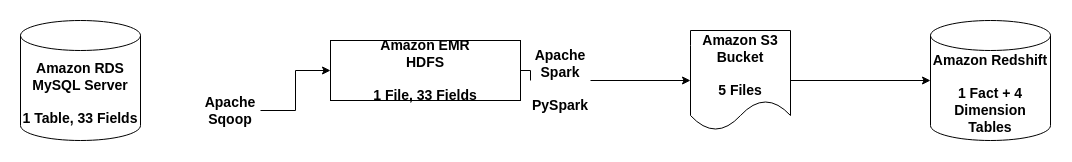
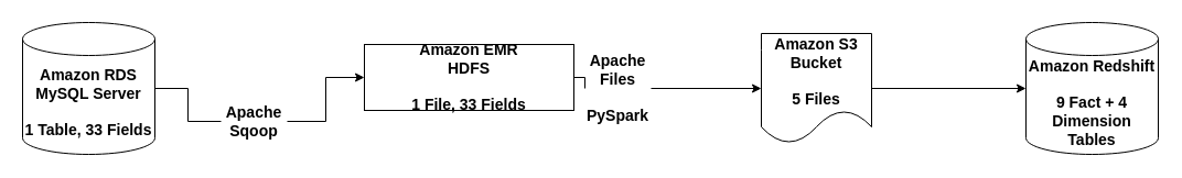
- <mxCell id="11" value="Apache Spark&lt;br&gt;&lt;br&gt;PySpark" style="text;html=1;strokeColor=none;fillColor=none;align=center;verticalAlign=middle;whiteSpace=wrap;rounded=0;fontSize=14;horizontal=1;fontStyle=1" vertex="1" parent="1"><mxGeometry x="530" y="50" width="60" height="60" as="geometry" /></mxCell>
+ <mxCell id="11" value="Apache Files&lt;br&gt;&lt;br&gt;PySpark" style="text;html=1;strokeColor=none;fillColor=none;align=center;verticalAlign=middle;whiteSpace=wrap;rounded=0;fontSize=14;horizontal=1;fontStyle=1" vertex="1" parent="1"><mxGeometry x="530" y="50" width="60" height="60" as="geometry" /></mxCell>
- <mxCell id="8" value="Amazon Redshift&lt;br&gt;&lt;br style=&quot;font-size: 14px&quot;&gt;1 Fact + 4 Dimension Tables" style="shape=cylinder3;whiteSpace=wrap;html=1;boundedLbl=1;backgroundOutline=1;size=15;fontSize=14;horizontal=1;fontStyle=1" vertex="1" parent="1"><mxGeometry x="930" y="20" width="120" height="120" as="geometry" /></mxCell>
+ <mxCell id="8" value="Amazon Redshift&lt;br&gt;&lt;br style=&quot;font-size: 14px&quot;&gt;9 Fact + 4 Dimension Tables" style="shape=cylinder3;whiteSpace=wrap;html=1;boundedLbl=1;backgroundOutline=1;size=15;fontSize=14;horizontal=1;fontStyle=1" vertex="1" parent="1"><mxGeometry x="930" y="20" width="120" height="120" as="geometry" /></mxCell>
+ <mxCell id="10" value="" style="edgeStyle=orthogonalEdgeStyle;rounded=0;orthogonalLoop=1;jettySize=auto;html=1;exitX=1;exitY=0.5;exitDx=0;exitDy=0;exitPerimeter=0;endArrow=none;fontSize=14;horizontal=1;fontStyle=1" edge="1" parent="1" source="3" target="9"><mxGeometry relative="1" as="geometry"><mxPoint x="200" y="80" as="sourcePoint" /><mxPoint x="300" y="80" as="targetPoint" /></mxGeometry></mxCell>
